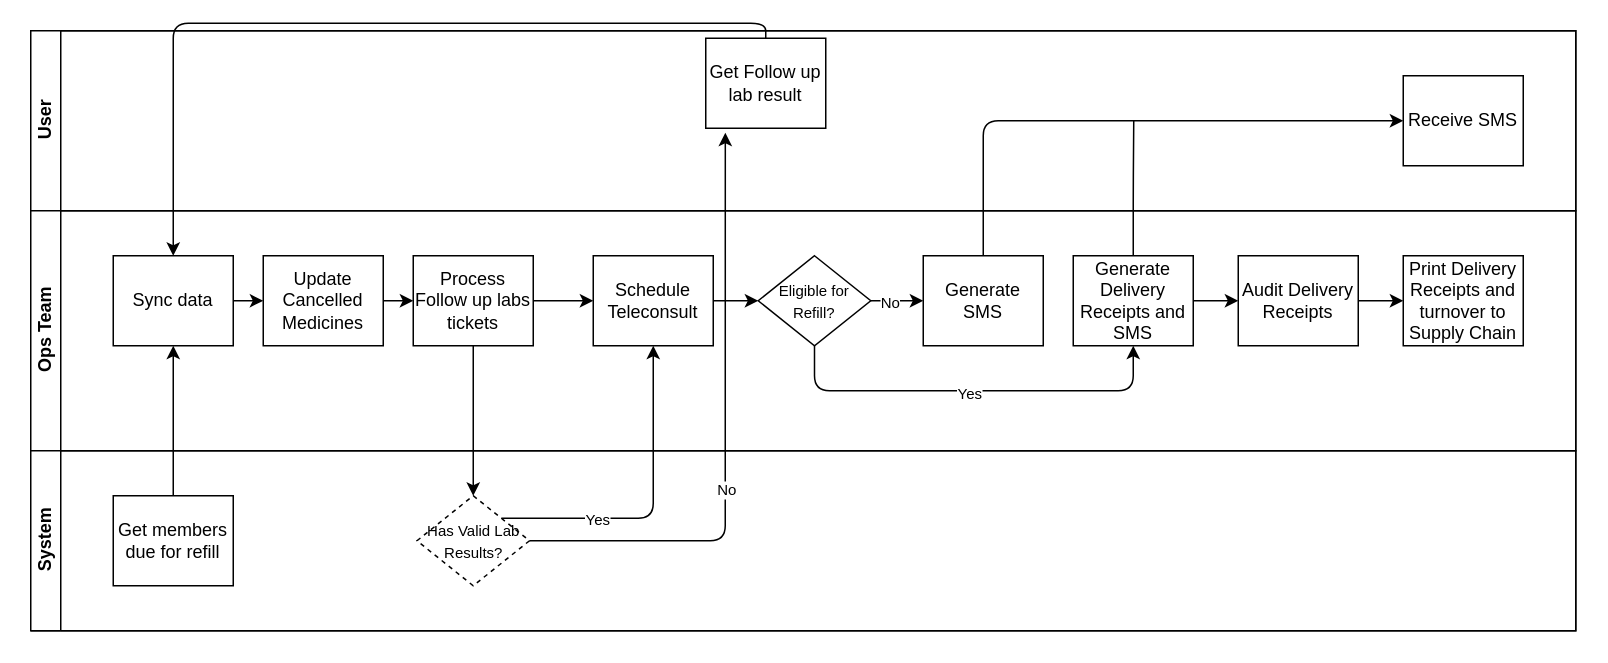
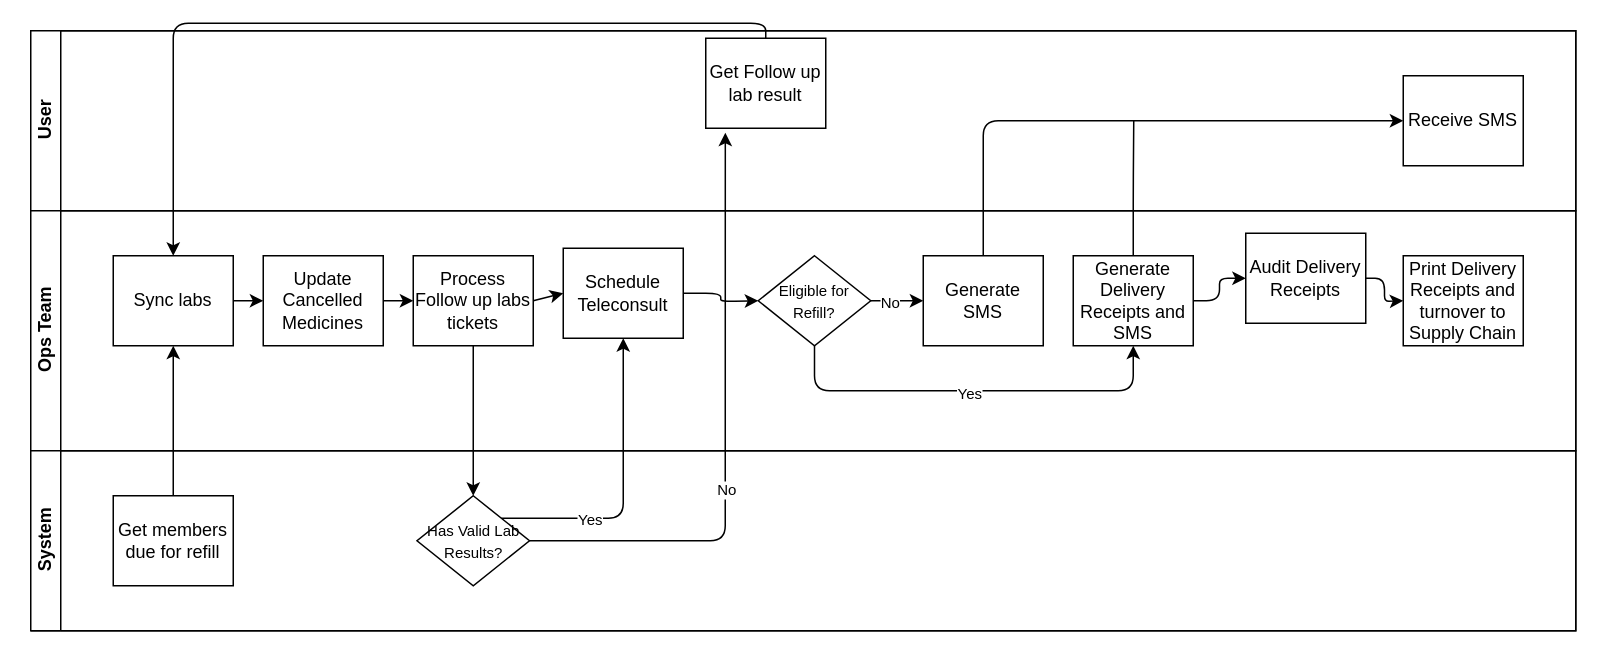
- <mxCell id="12" value="Sync data" style="rounded=0;whiteSpace=wrap;html=1;fontFamily=Helvetica;fontSize=12;fontColor=#000000;align=center;" parent="6" vertex="1"><mxGeometry x="55" y="30" width="80" height="60" as="geometry" /></mxCell>
+ <mxCell id="12" value="Sync labs" style="rounded=0;whiteSpace=wrap;html=1;fontFamily=Helvetica;fontSize=12;fontColor=#000000;align=center;" parent="6" vertex="1"><mxGeometry x="55" y="30" width="80" height="60" as="geometry" /></mxCell>
- <mxCell id="10" value="Schedule Teleconsult" style="rounded=0;whiteSpace=wrap;html=1;fontFamily=Helvetica;fontSize=12;fontColor=#000000;align=center;" parent="6" vertex="1"><mxGeometry x="375" y="30" width="80" height="60" as="geometry" /></mxCell>
+ <mxCell id="10" value="Schedule Teleconsult" style="rounded=0;whiteSpace=wrap;html=1;fontFamily=Helvetica;fontSize=12;fontColor=#000000;align=center;" parent="6" vertex="1"><mxGeometry x="355" y="25" width="80" height="60" as="geometry" /></mxCell>
- <mxCell id="22" value="Audit Delivery Receipts" style="rounded=0;whiteSpace=wrap;html=1;fontFamily=Helvetica;fontSize=12;fontColor=#000000;align=center;" parent="6" vertex="1"><mxGeometry x="805" y="30" width="80" height="60" as="geometry" /></mxCell>
+ <mxCell id="22" value="Audit Delivery Receipts" style="rounded=0;whiteSpace=wrap;html=1;fontFamily=Helvetica;fontSize=12;fontColor=#000000;align=center;" parent="6" vertex="1"><mxGeometry x="810" y="15" width="80" height="60" as="geometry" /></mxCell>
- <mxCell id="29" value="&lt;font style=&quot;font-size: 10px;&quot;&gt;Has Valid Lab Results?&lt;/font&gt;" style="rhombus;whiteSpace=wrap;html=1;fontFamily=Helvetica;fontSize=12;fontColor=#000000;align=center;dashed=1;" parent="27" vertex="1"><mxGeometry x="257.5" y="30" width="75" height="60" as="geometry" /></mxCell>
+ <mxCell id="29" value="&lt;font style=&quot;font-size: 10px;&quot;&gt;Has Valid Lab Results?&lt;/font&gt;" style="rhombus;whiteSpace=wrap;html=1;fontFamily=Helvetica;fontSize=12;fontColor=#000000;align=center;" parent="27" vertex="1"><mxGeometry x="257.5" y="30" width="75" height="60" as="geometry" /></mxCell>
